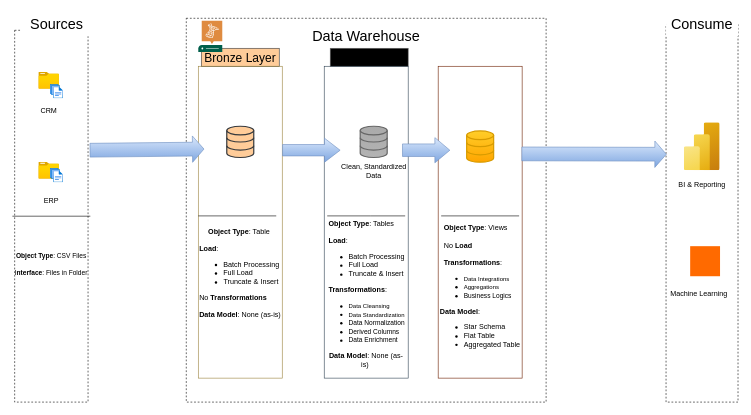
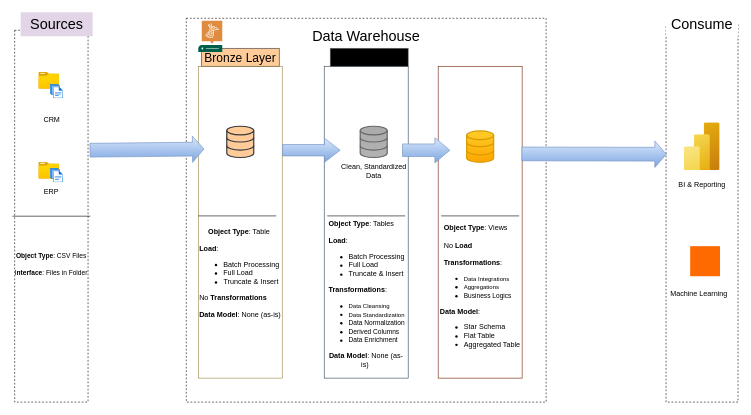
- <mxCell id="3" value="&lt;font style=&quot;font-size: 24px;&quot;&gt;Sources&lt;/font&gt;" style="rounded=0;whiteSpace=wrap;html=1;strokeColor=none;" vertex="1" parent="1"><mxGeometry x="33.82" y="20" width="120" height="40" as="geometry" /></mxCell>
+ <mxCell id="3" value="&lt;font style=&quot;font-size: 24px;&quot;&gt;Sources&lt;/font&gt;" style="rounded=0;whiteSpace=wrap;html=1;strokeColor=none;fillColor=#e1d5e7;" vertex="1" parent="1"><mxGeometry x="33.82" y="20" width="120" height="40" as="geometry" /></mxCell>
- <mxCell id="17" value="CRM" style="rounded=0;whiteSpace=wrap;html=1;strokeColor=none;" vertex="1" parent="1"><mxGeometry x="51" y="170" width="60" height="30" as="geometry" /></mxCell>
+ <mxCell id="17" value="CRM" style="rounded=0;whiteSpace=wrap;html=1;strokeColor=none;" vertex="1" parent="1"><mxGeometry x="56" y="185" width="60" height="30" as="geometry" /></mxCell>
- <mxCell id="18" value="ERP" style="rounded=0;whiteSpace=wrap;html=1;strokeColor=none;" vertex="1" parent="1"><mxGeometry x="55" y="319" width="60" height="30" as="geometry" /></mxCell>
+ <mxCell id="18" value="ERP" style="rounded=0;whiteSpace=wrap;html=1;strokeColor=none;" vertex="1" parent="1"><mxGeometry x="55" y="304" width="60" height="30" as="geometry" /></mxCell>
